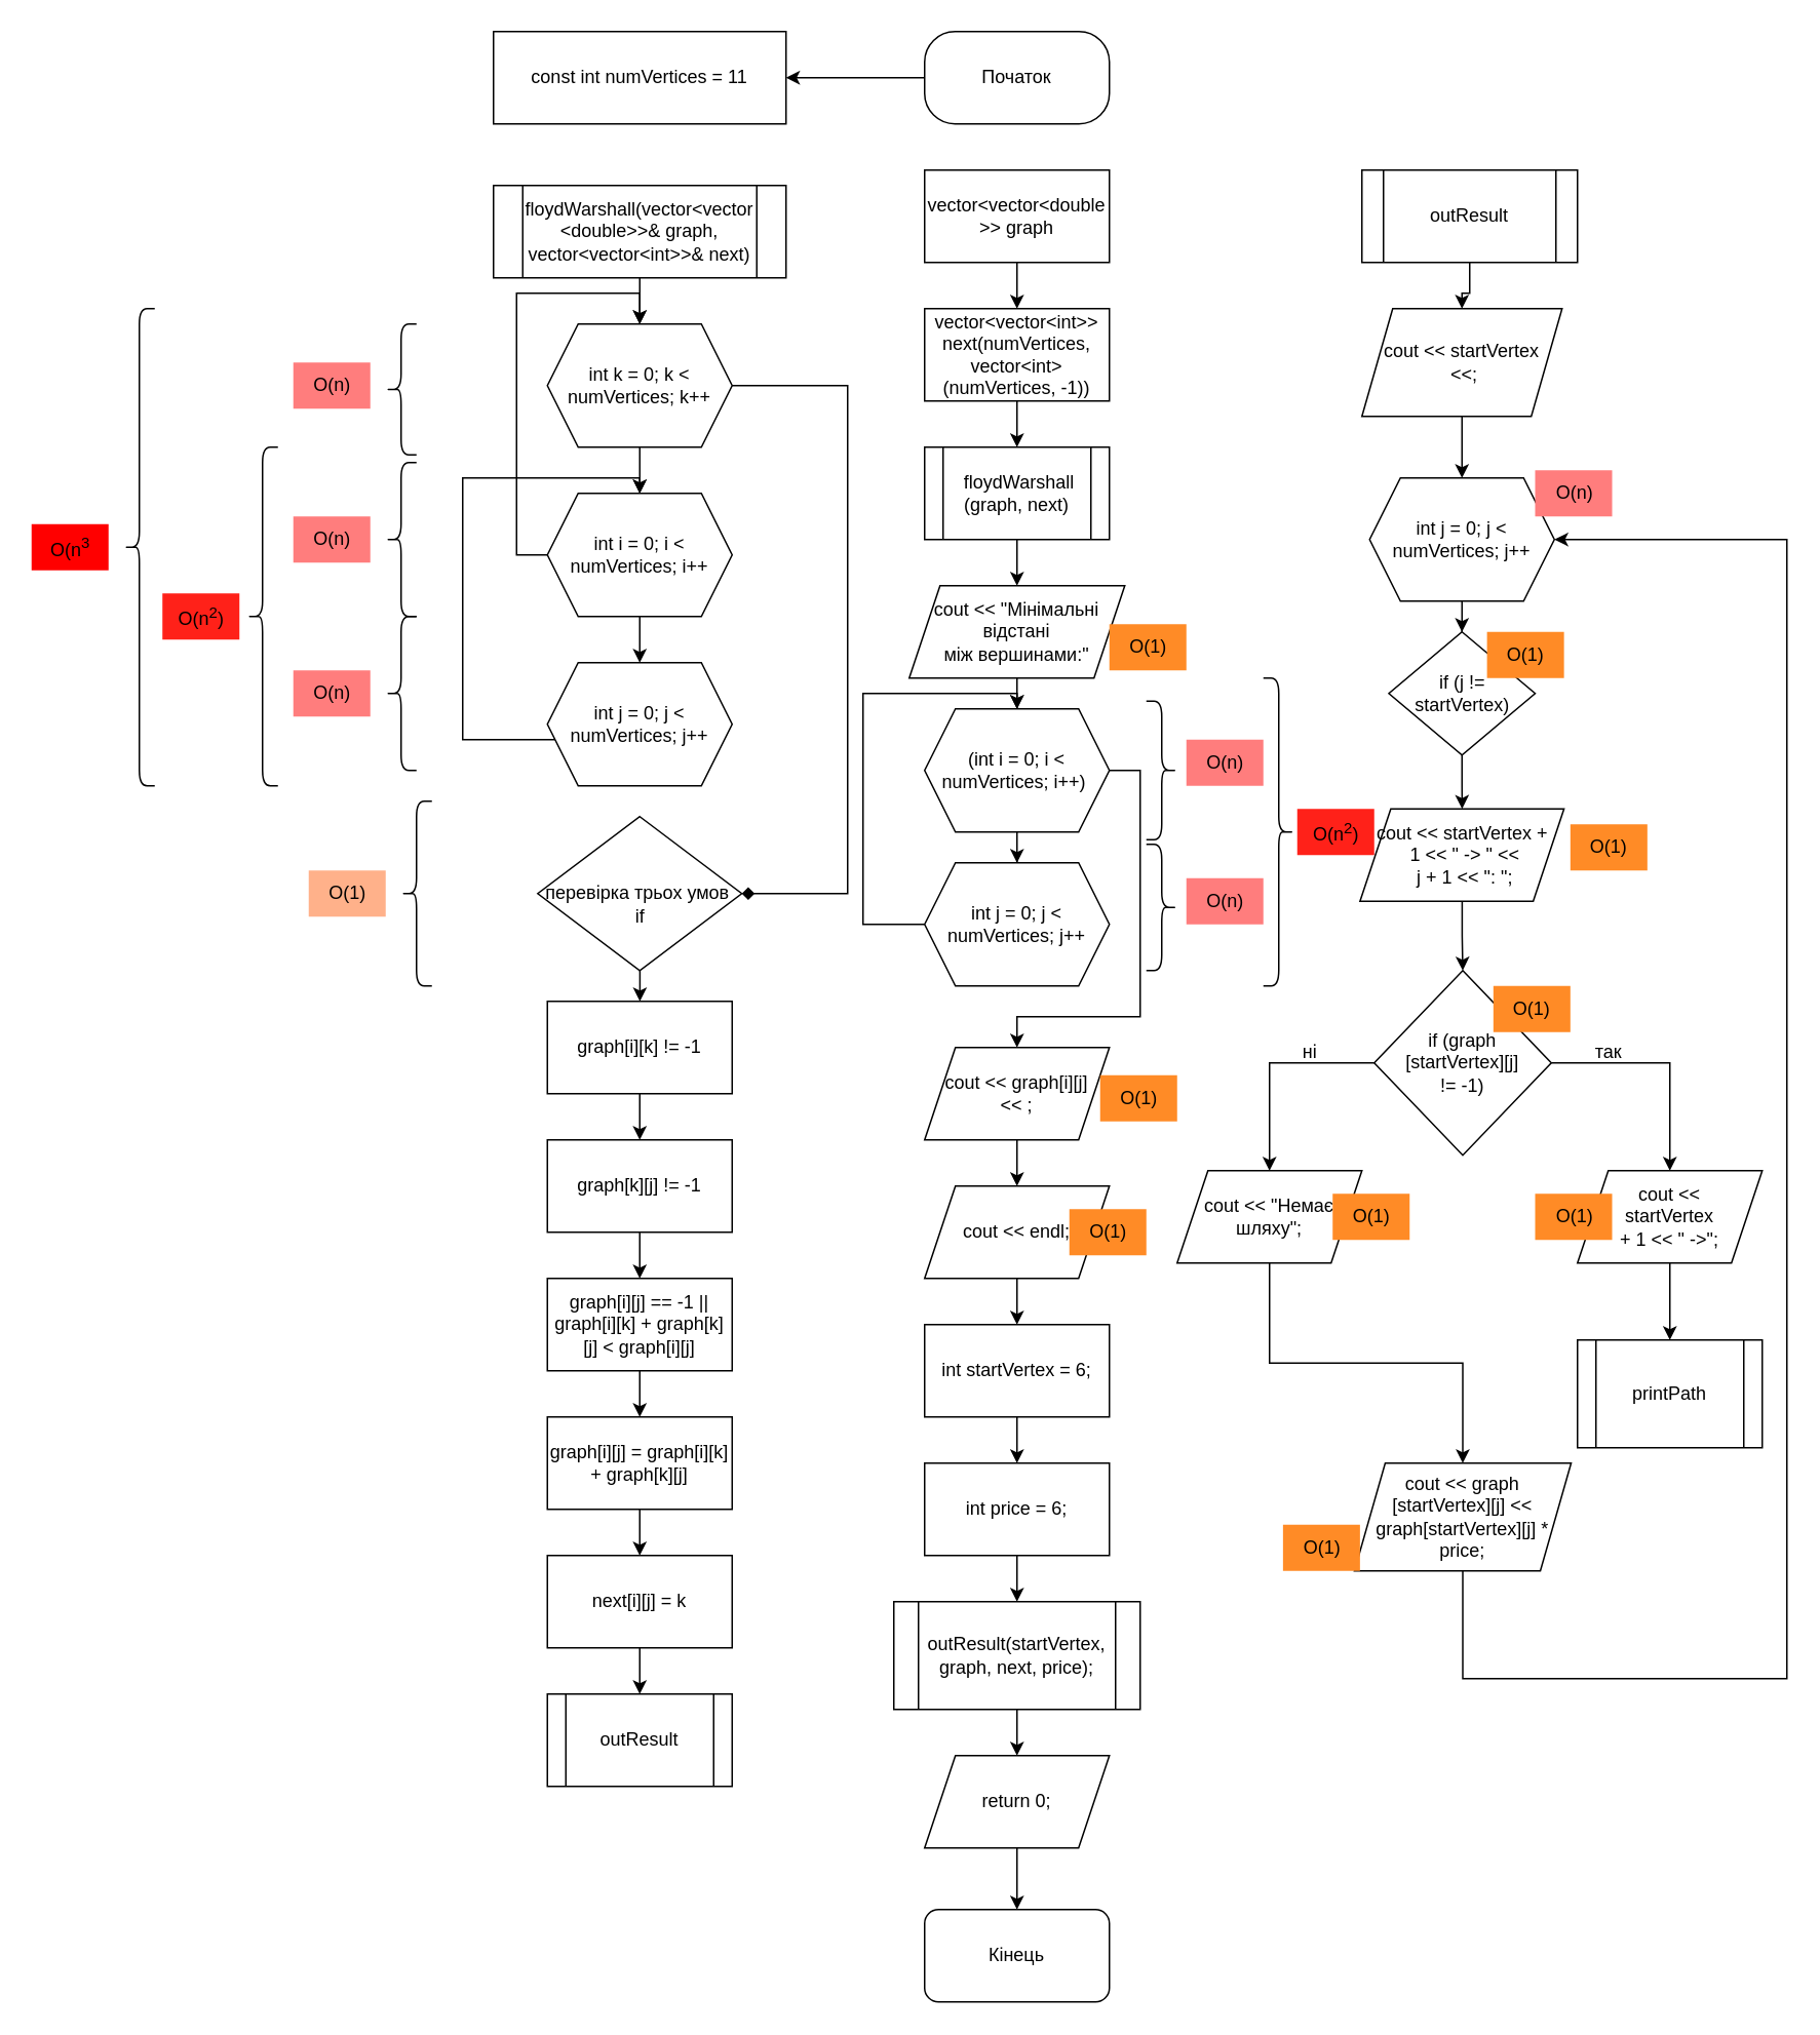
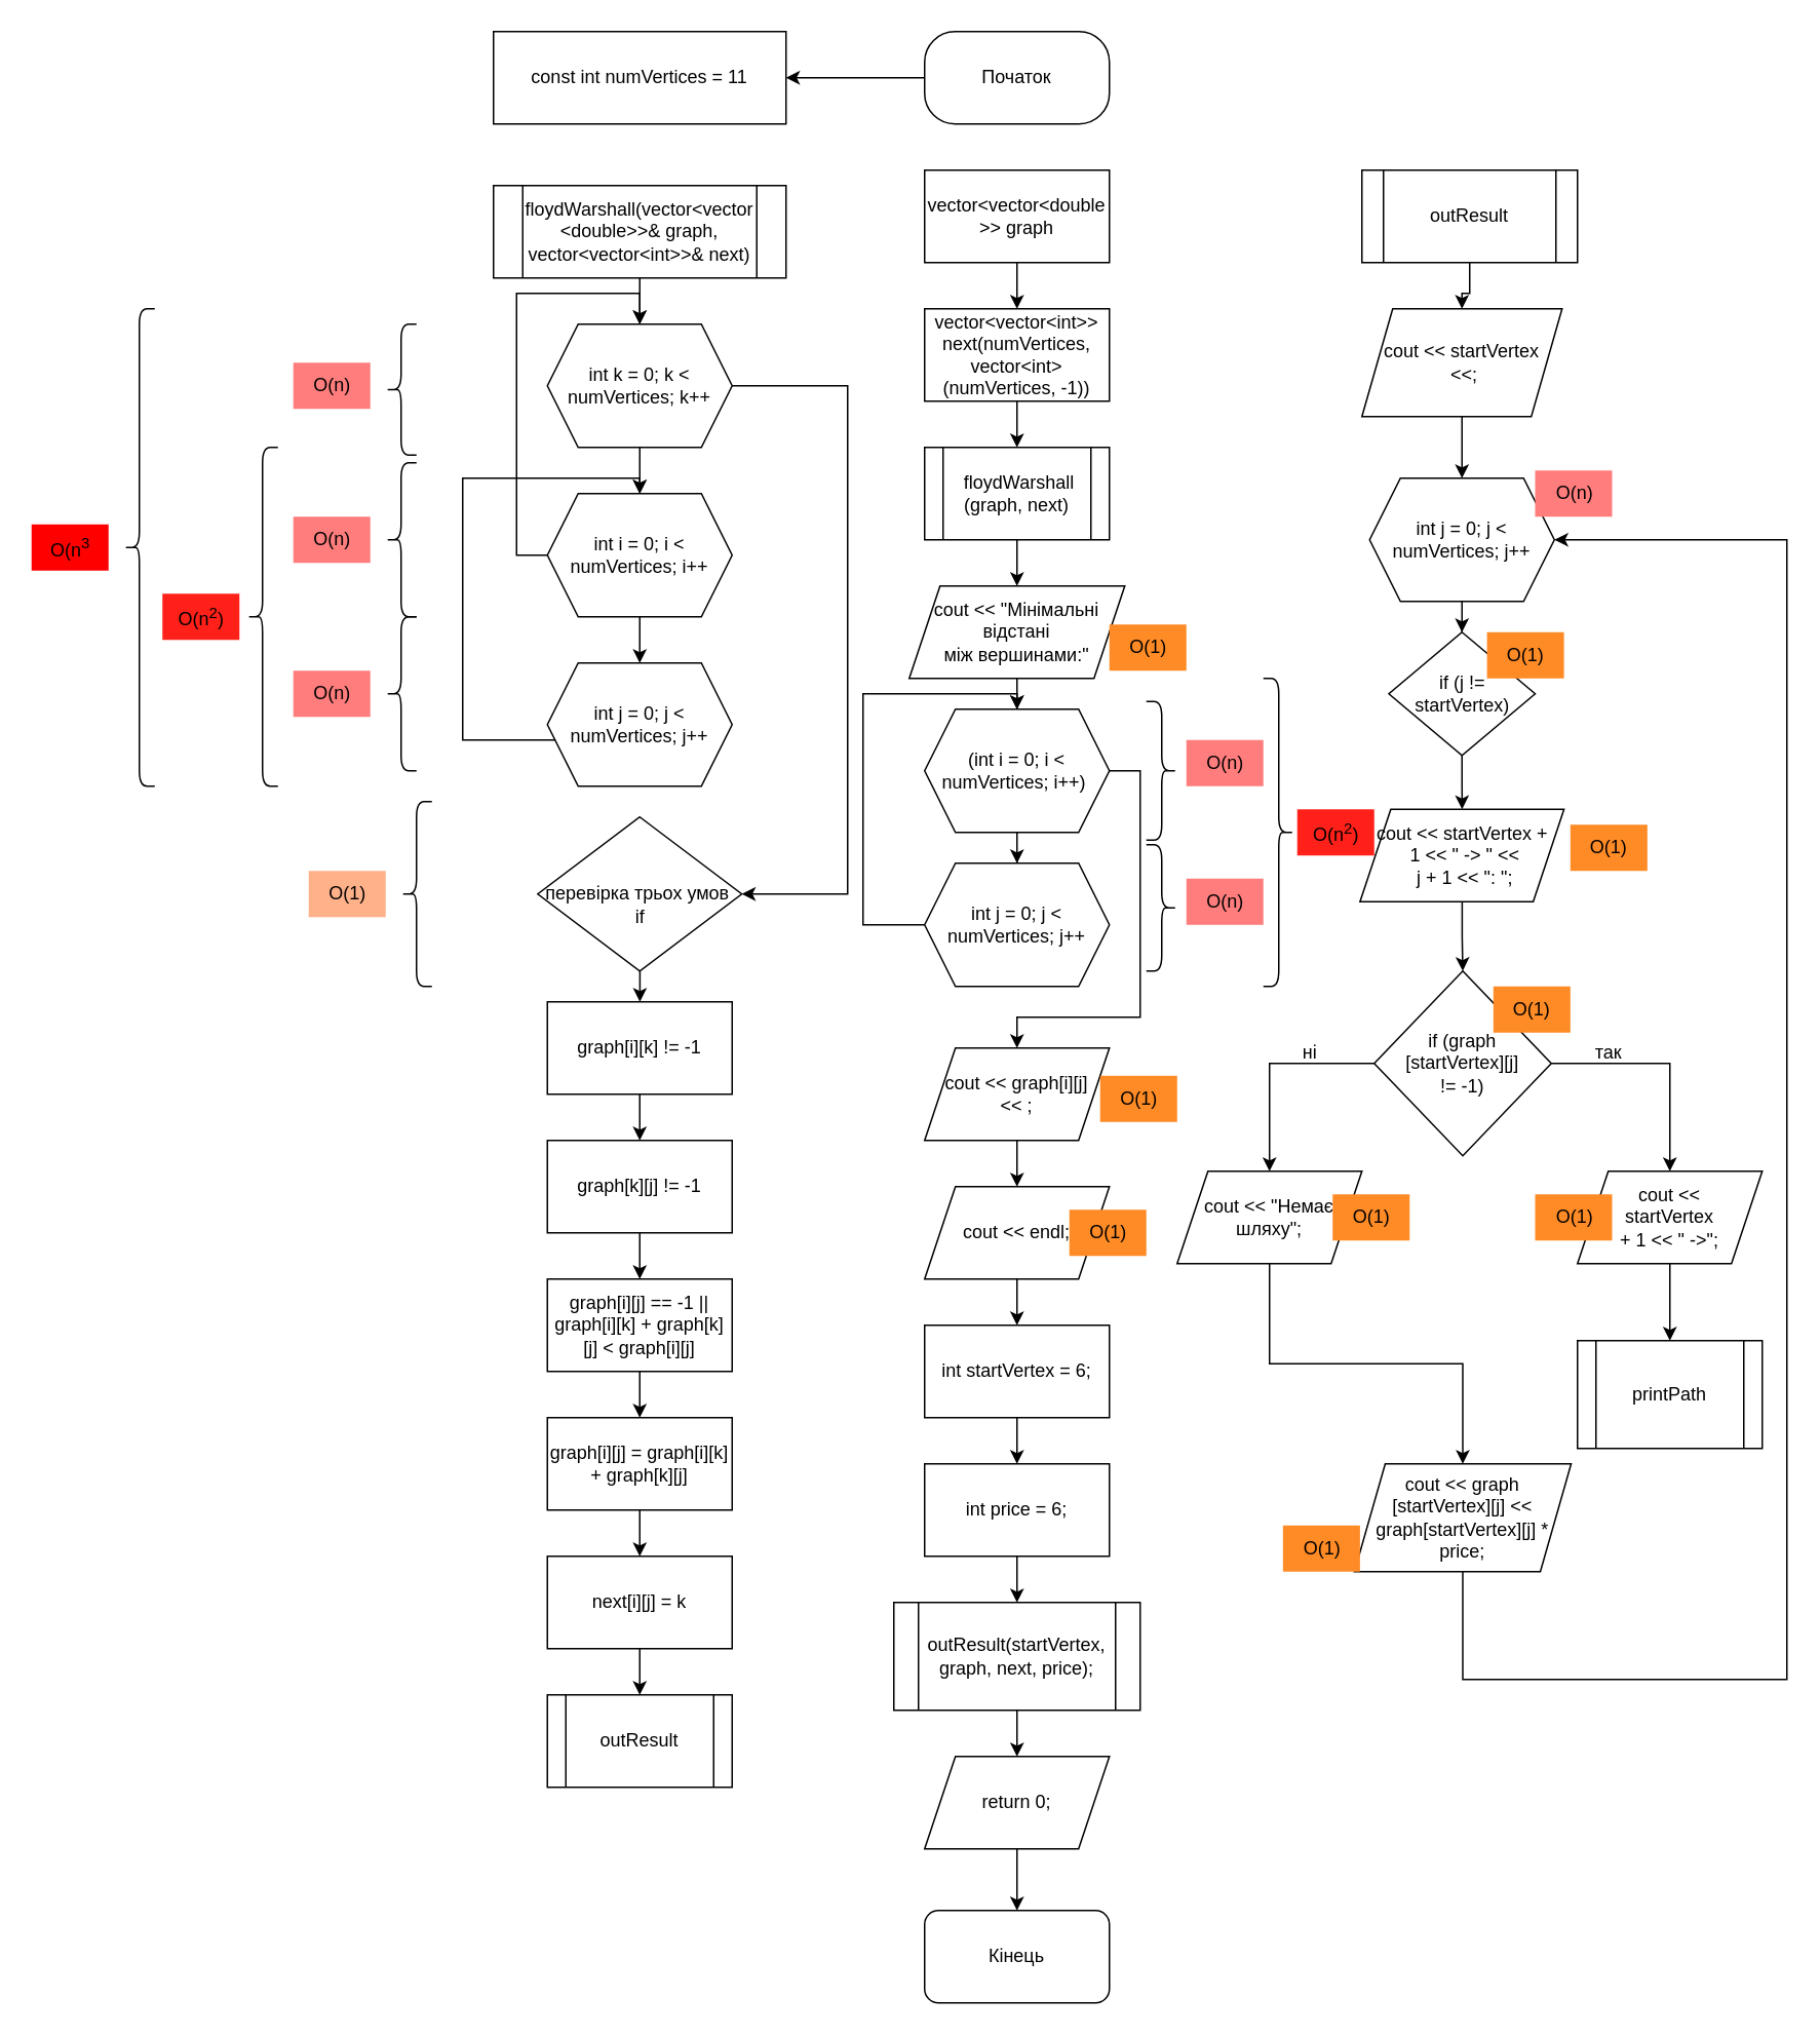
- <mxCell id="6" style="edgeStyle=orthogonalEdgeStyle;rounded=0;orthogonalLoop=1;jettySize=auto;html=1;endArrow=diamond;" parent="1" source="7" target="14" edge="1"><mxGeometry relative="1" as="geometry"><mxPoint x="450" y="560" as="targetPoint" /><Array as="points"><mxPoint x="550" y="250" /></Array></mxGeometry></mxCell>
+ <mxCell id="6" style="edgeStyle=orthogonalEdgeStyle;rounded=0;orthogonalLoop=1;jettySize=auto;html=1;" parent="1" source="7" target="14" edge="1"><mxGeometry relative="1" as="geometry"><mxPoint x="450" y="560" as="targetPoint" /><Array as="points"><mxPoint x="550" y="250" /></Array></mxGeometry></mxCell>
